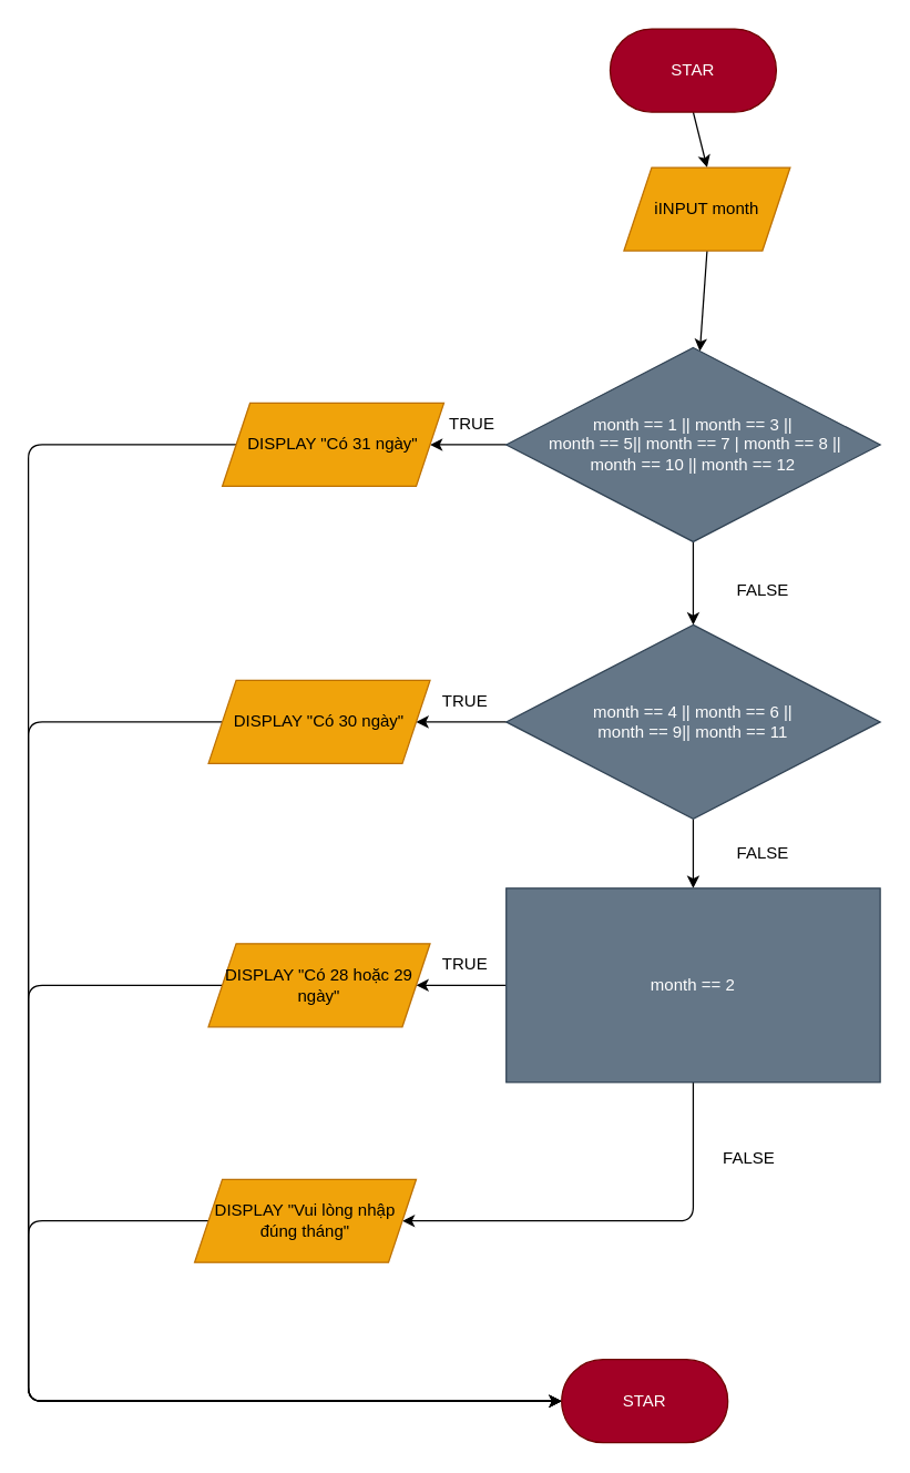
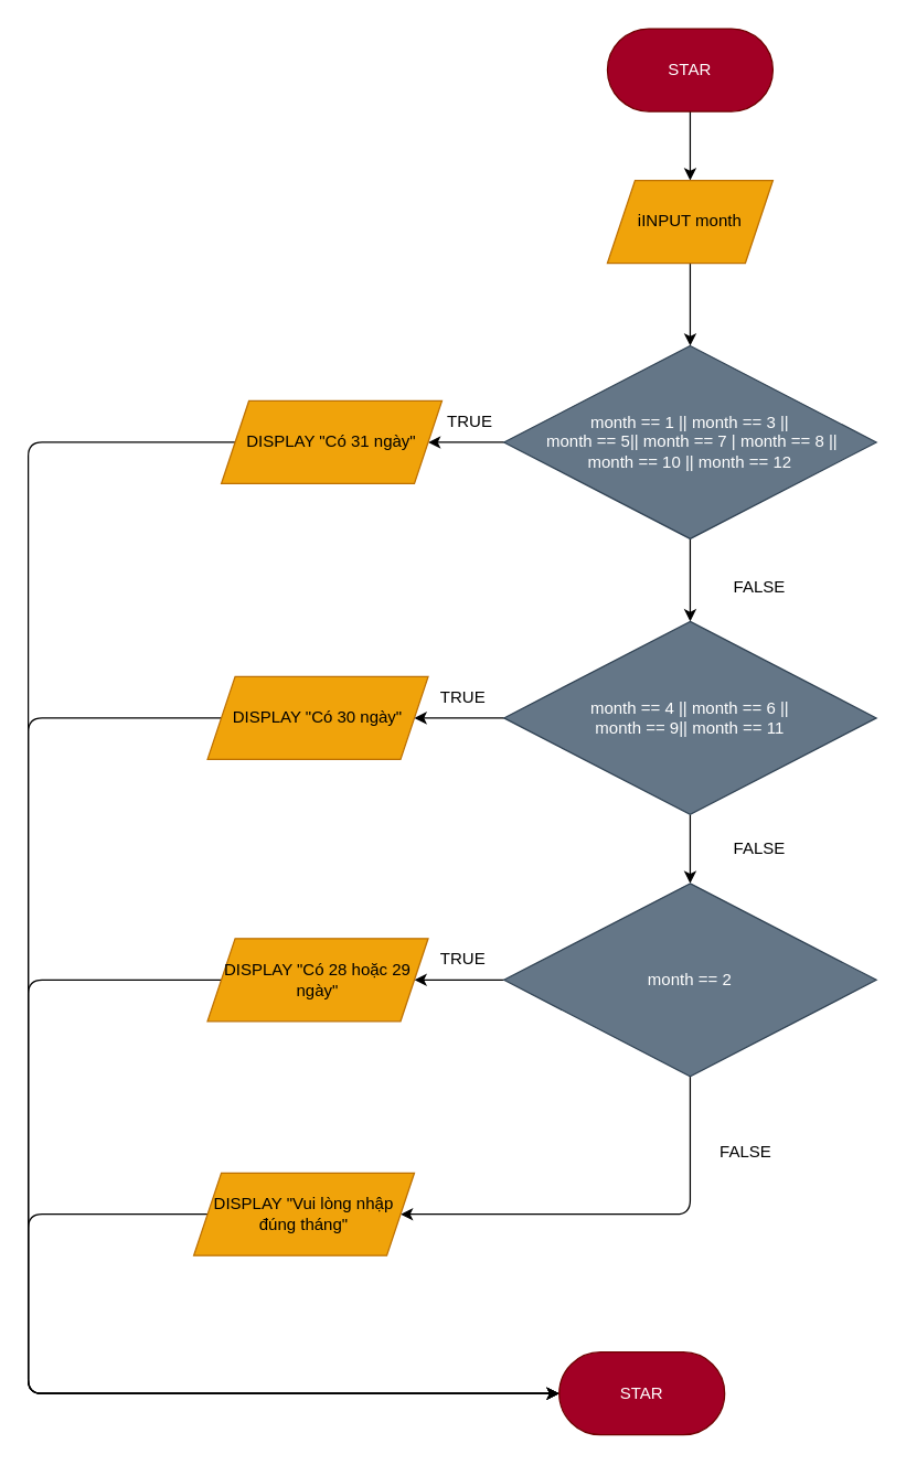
- <mxCell id="5" value="iINPUT month" style="shape=parallelogram;perimeter=parallelogramPerimeter;whiteSpace=wrap;html=1;fixedSize=1;fillColor=#f0a30a;fontColor=#000000;strokeColor=#BD7000;" vertex="1" parent="1"><mxGeometry x="450" y="120" width="120" height="60" as="geometry" /></mxCell>
+ <mxCell id="5" value="iINPUT month" style="shape=parallelogram;perimeter=parallelogramPerimeter;whiteSpace=wrap;html=1;fixedSize=1;fillColor=#f0a30a;fontColor=#000000;strokeColor=#BD7000;" vertex="1" parent="1"><mxGeometry x="440" y="130" width="120" height="60" as="geometry" /></mxCell>
- <mxCell id="18" value="month == 2" style="whiteSpace=wrap;html=1;fillColor=#647687;strokeColor=#314354;fontColor=#ffffff;rounded=0;" vertex="1" parent="1"><mxGeometry x="365" y="640" width="270" height="140" as="geometry" /></mxCell>
+ <mxCell id="18" value="month == 2" style="rhombus;whiteSpace=wrap;html=1;fillColor=#647687;strokeColor=#314354;fontColor=#ffffff;" vertex="1" parent="1"><mxGeometry x="365" y="640" width="270" height="140" as="geometry" /></mxCell>
